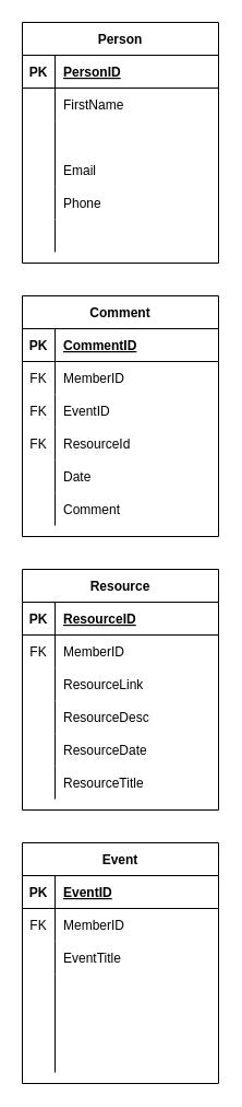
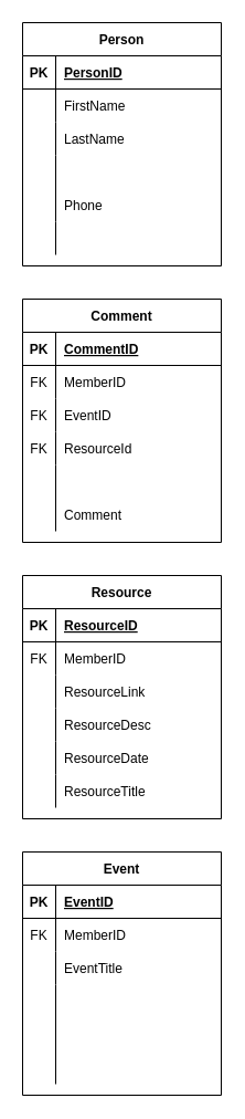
+ <mxCell id="11" value="LastName" style="shape=partialRectangle;connectable=0;fillColor=none;top=0;left=0;bottom=0;right=0;align=left;spacingLeft=6;overflow=hidden;" parent="9" vertex="1"><mxGeometry x="30" width="150" height="30" as="geometry"><mxRectangle width="150" height="30" as="alternateBounds" /></mxGeometry></mxCell>
- <mxCell id="14" value="Email" style="shape=partialRectangle;connectable=0;fillColor=none;top=0;left=0;bottom=0;right=0;align=left;spacingLeft=6;overflow=hidden;" parent="12" vertex="1"><mxGeometry x="30" width="150" height="30" as="geometry"><mxRectangle width="150" height="30" as="alternateBounds" /></mxGeometry></mxCell>
- <mxCell id="36" value="Date" style="shape=partialRectangle;connectable=0;fillColor=none;top=0;left=0;bottom=0;right=0;align=left;spacingLeft=6;overflow=hidden;" parent="34" vertex="1"><mxGeometry x="30" width="150" height="30" as="geometry"><mxRectangle width="150" height="30" as="alternateBounds" /></mxGeometry></mxCell>
